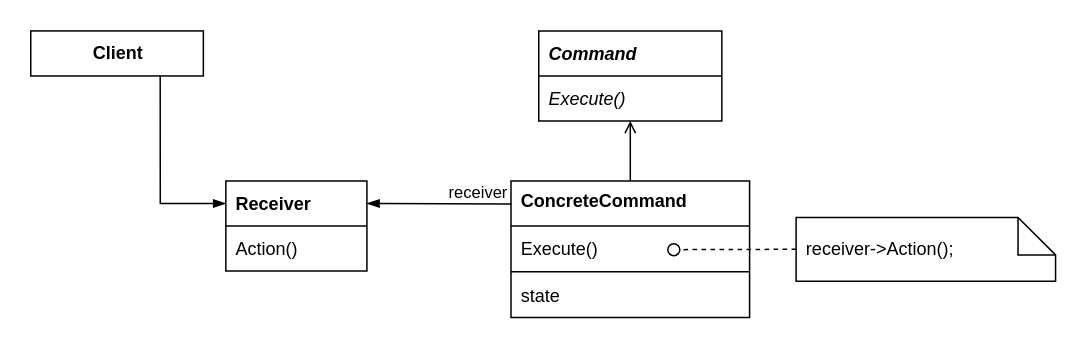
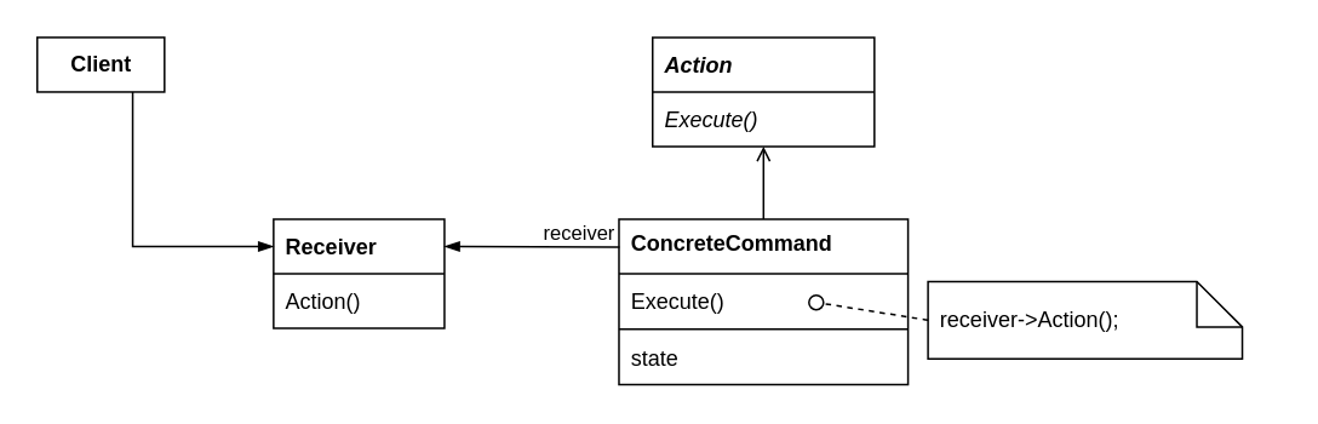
- <mxCell id="2" value="&lt;b&gt;Client&lt;/b&gt;" style="html=1;fontSize=12;startSize=25;arcSize=12;spacing=2;fillColor=none;" vertex="1" parent="1"><mxGeometry x="20" y="20" width="115" height="30" as="geometry" /></mxCell>
+ <mxCell id="2" value="&lt;b&gt;Client&lt;/b&gt;" style="html=1;fontSize=12;startSize=25;arcSize=12;spacing=2;fillColor=none;" vertex="1" parent="1"><mxGeometry x="20" y="20" width="70" height="30" as="geometry" /></mxCell>
- <mxCell id="3" value="Command" style="swimlane;fontStyle=3;childLayout=stackLayout;horizontal=1;startSize=30;fillColor=none;horizontalStack=0;resizeParent=1;resizeParentMax=0;resizeLast=0;collapsible=0;marginBottom=0;fontSize=12;swimlaneHead=1;swimlaneBody=1;connectable=1;allowArrows=1;dropTarget=1;align=left;spacingLeft=5;" vertex="1" parent="1"><mxGeometry x="358.5" y="20" width="122" height="60" as="geometry"><mxRectangle x="245" y="370" width="90" height="26" as="alternateBounds" /></mxGeometry></mxCell>
+ <mxCell id="3" value="Action" style="swimlane;fontStyle=3;childLayout=stackLayout;horizontal=1;startSize=30;fillColor=none;horizontalStack=0;resizeParent=1;resizeParentMax=0;resizeLast=0;collapsible=0;marginBottom=0;fontSize=12;swimlaneHead=1;swimlaneBody=1;connectable=1;allowArrows=1;dropTarget=1;align=left;spacingLeft=5;" vertex="1" parent="1"><mxGeometry x="358.5" y="20" width="122" height="60" as="geometry"><mxRectangle x="245" y="370" width="90" height="26" as="alternateBounds" /></mxGeometry></mxCell>
- <mxCell id="10" value="receiver-&amp;gt;Action();" style="shape=note2;boundedLbl=1;whiteSpace=wrap;html=1;size=25;verticalAlign=middle;align=left;spacingLeft=5;fontSize=12;startSize=30;fillColor=none;" vertex="1" parent="1"><mxGeometry x="530" y="144.25" width="172.88" height="42.5" as="geometry" /></mxCell>
+ <mxCell id="10" value="receiver-&amp;gt;Action();" style="shape=note2;boundedLbl=1;whiteSpace=wrap;html=1;size=25;verticalAlign=middle;align=left;spacingLeft=5;fontSize=12;startSize=30;fillColor=none;" vertex="1" parent="1"><mxGeometry x="510" y="154.25" width="172.88" height="42.5" as="geometry" /></mxCell>
